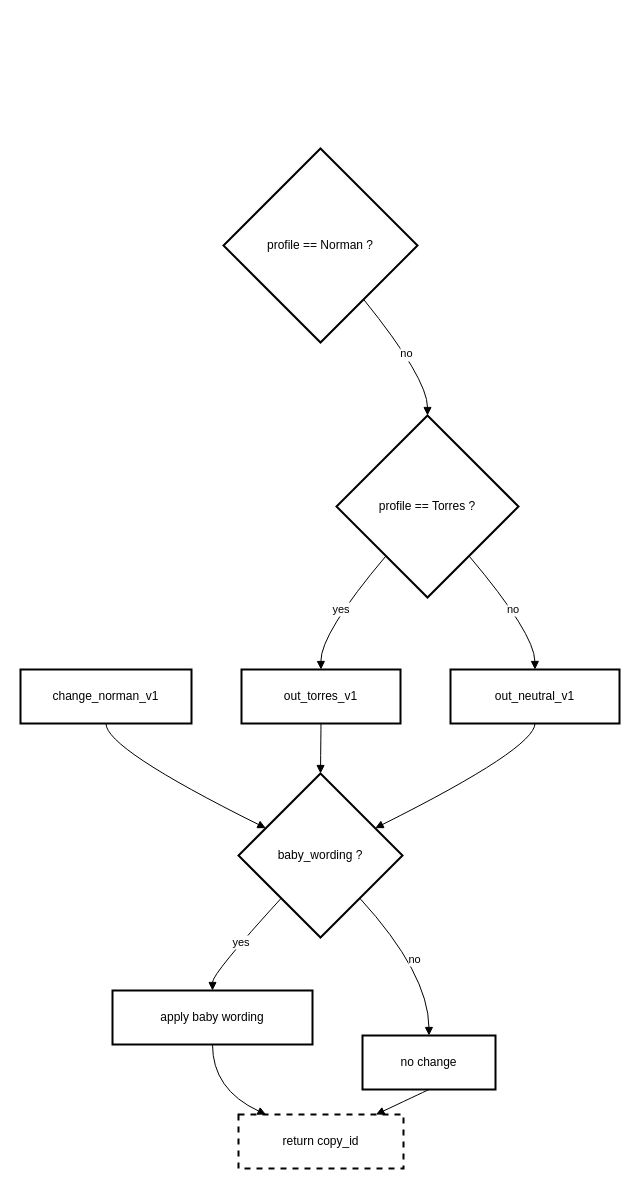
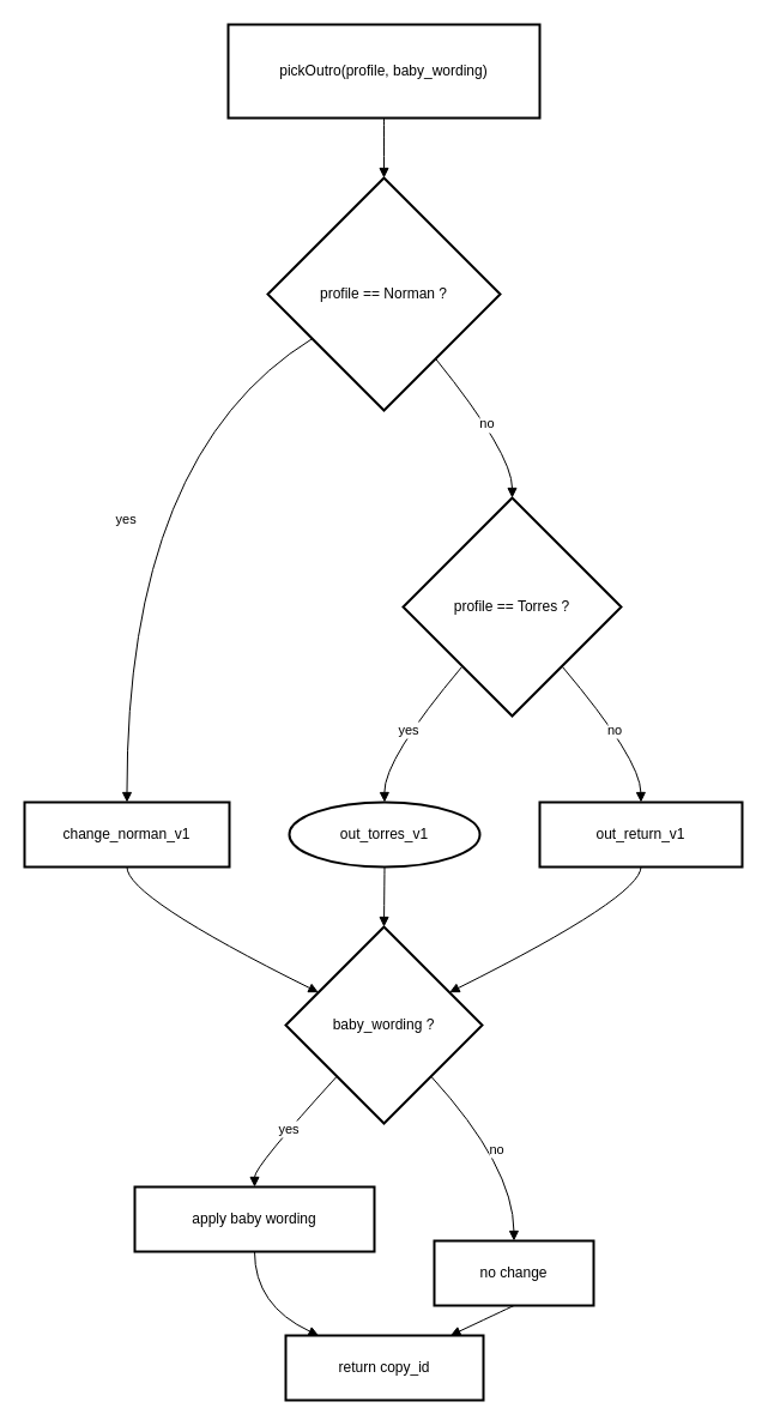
+ <mxCell id="2" value="pickOutro(profile, baby_wording)" style="whiteSpace=wrap;strokeWidth=2;" vertex="1" parent="1"><mxGeometry x="190" y="20" width="260" height="78" as="geometry" /></mxCell>
+ <mxCell id="12" value="" style="curved=1;startArrow=none;endArrow=block;exitX=0.5;exitY=1;entryX=0.5;entryY=0;rounded=0;" edge="1" parent="1" source="2" target="3"><mxGeometry relative="1" as="geometry"><Array as="points" /></mxGeometry></mxCell>
+ <mxCell id="13" value="yes" style="curved=1;startArrow=none;endArrow=block;exitX=0;exitY=0.81;entryX=0.5;entryY=0;rounded=0;" edge="1" parent="1" source="3" target="4"><mxGeometry relative="1" as="geometry"><Array as="points"><mxPoint x="105" y="378" /></Array></mxGeometry></mxCell>
- <mxCell id="6" value="out_torres_v1" style="whiteSpace=wrap;strokeWidth=2;" vertex="1" parent="1"><mxGeometry x="241" y="669" width="159" height="54" as="geometry" /></mxCell>
+ <mxCell id="6" value="out_torres_v1" style="ellipse;whiteSpace=wrap;strokeWidth=2;" vertex="1" parent="1"><mxGeometry x="241" y="669" width="159" height="54" as="geometry" /></mxCell>
- <mxCell id="7" value="out_neutral_v1" style="whiteSpace=wrap;strokeWidth=2;" vertex="1" parent="1"><mxGeometry x="450" y="669" width="169" height="54" as="geometry" /></mxCell>
+ <mxCell id="7" value="out_return_v1" style="whiteSpace=wrap;strokeWidth=2;" vertex="1" parent="1"><mxGeometry x="450" y="669" width="169" height="54" as="geometry" /></mxCell>
- <mxCell id="11" value="return copy_id" style="whiteSpace=wrap;strokeWidth=2;dashed=1;" vertex="1" parent="1"><mxGeometry x="238" y="1114" width="165" height="54" as="geometry" /></mxCell>
+ <mxCell id="11" value="return copy_id" style="whiteSpace=wrap;strokeWidth=2;" vertex="1" parent="1"><mxGeometry x="238" y="1114" width="165" height="54" as="geometry" /></mxCell>
